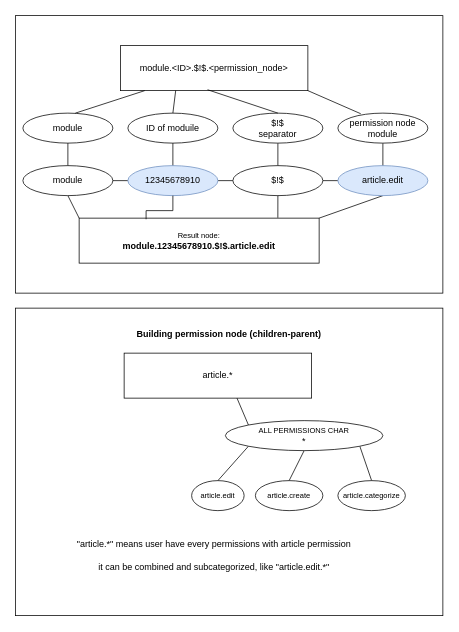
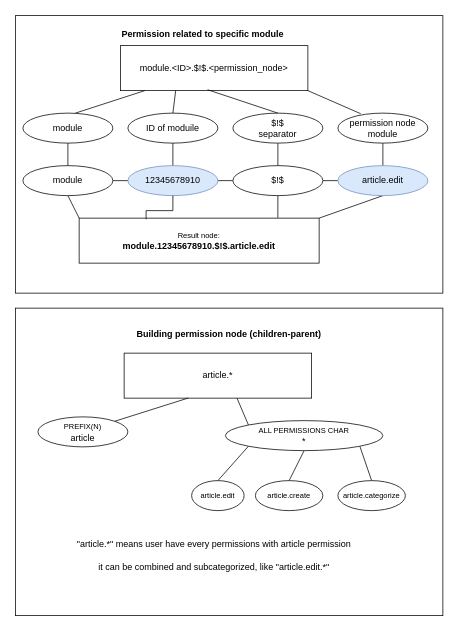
+ <mxCell id="4" value="Permission related to specific module" style="text;html=1;strokeColor=none;fillColor=none;align=center;verticalAlign=middle;whiteSpace=wrap;rounded=0;fontStyle=1" vertex="1" parent="1"><mxGeometry x="160" y="30" width="220" height="30" as="geometry" /></mxCell>
+ <mxCell id="37" style="edgeStyle=none;rounded=0;orthogonalLoop=1;jettySize=auto;html=1;exitX=1;exitY=0;exitDx=0;exitDy=0;entryX=0.342;entryY=0.998;entryDx=0;entryDy=0;entryPerimeter=0;endArrow=none;endFill=0;" edge="1" parent="1" source="32" target="31"><mxGeometry relative="1" as="geometry" /></mxCell>
+ <mxCell id="32" value="&lt;font size=&quot;1&quot;&gt;PREFIX(N)&lt;/font&gt;&lt;br&gt;article" style="ellipse;whiteSpace=wrap;html=1;" vertex="1" parent="1"><mxGeometry x="50" y="555" width="120" height="40" as="geometry" /></mxCell>
